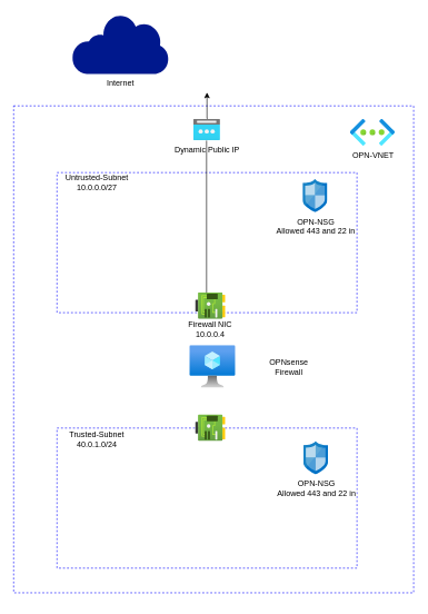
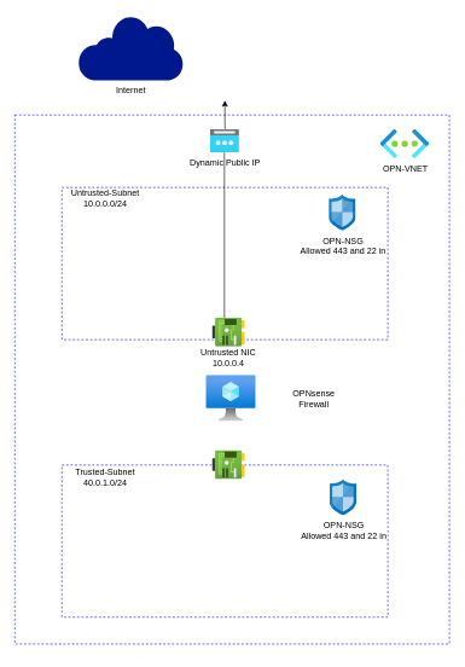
- <mxCell id="8" value="Untrusted-Subnet&lt;br&gt;10.0.0.0/27" style="text;html=1;strokeColor=none;fillColor=none;align=center;verticalAlign=middle;whiteSpace=wrap;rounded=0;dashed=1;" parent="1" vertex="1"><mxGeometry x="95" y="258" width="100" height="30" as="geometry" /></mxCell>
+ <mxCell id="8" value="Untrusted-Subnet&lt;br&gt;10.0.0.0/24" style="text;html=1;strokeColor=none;fillColor=none;align=center;verticalAlign=middle;whiteSpace=wrap;rounded=0;dashed=1;" parent="1" vertex="1"><mxGeometry x="95" y="258" width="100" height="30" as="geometry" /></mxCell>
- <mxCell id="16" value="Firewall NIC&lt;br&gt;10.0.0.4" style="text;html=1;strokeColor=none;fillColor=none;align=center;verticalAlign=middle;whiteSpace=wrap;rounded=0;dashed=1;" parent="1" vertex="1"><mxGeometry x="265.34" y="478" width="100" height="30" as="geometry" /></mxCell>
+ <mxCell id="16" value="Untrusted NIC&lt;br&gt;10.0.0.4" style="text;html=1;strokeColor=none;fillColor=none;align=center;verticalAlign=middle;whiteSpace=wrap;rounded=0;dashed=1;" parent="1" vertex="1"><mxGeometry x="265.34" y="478" width="100" height="30" as="geometry" /></mxCell>
